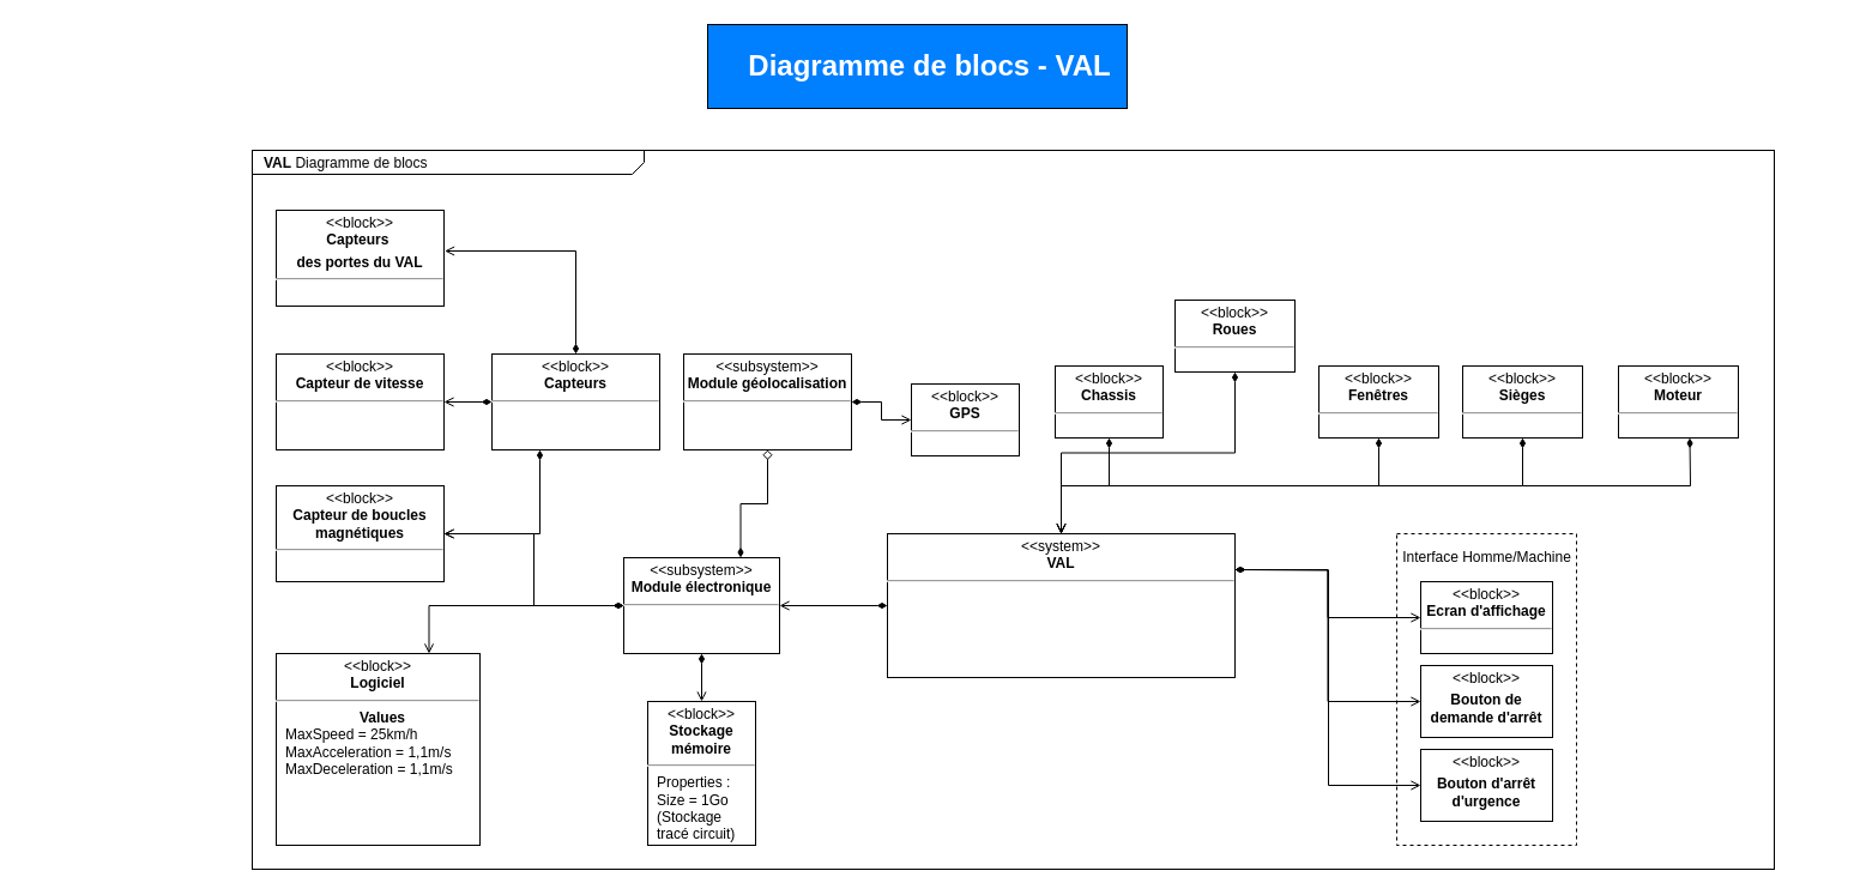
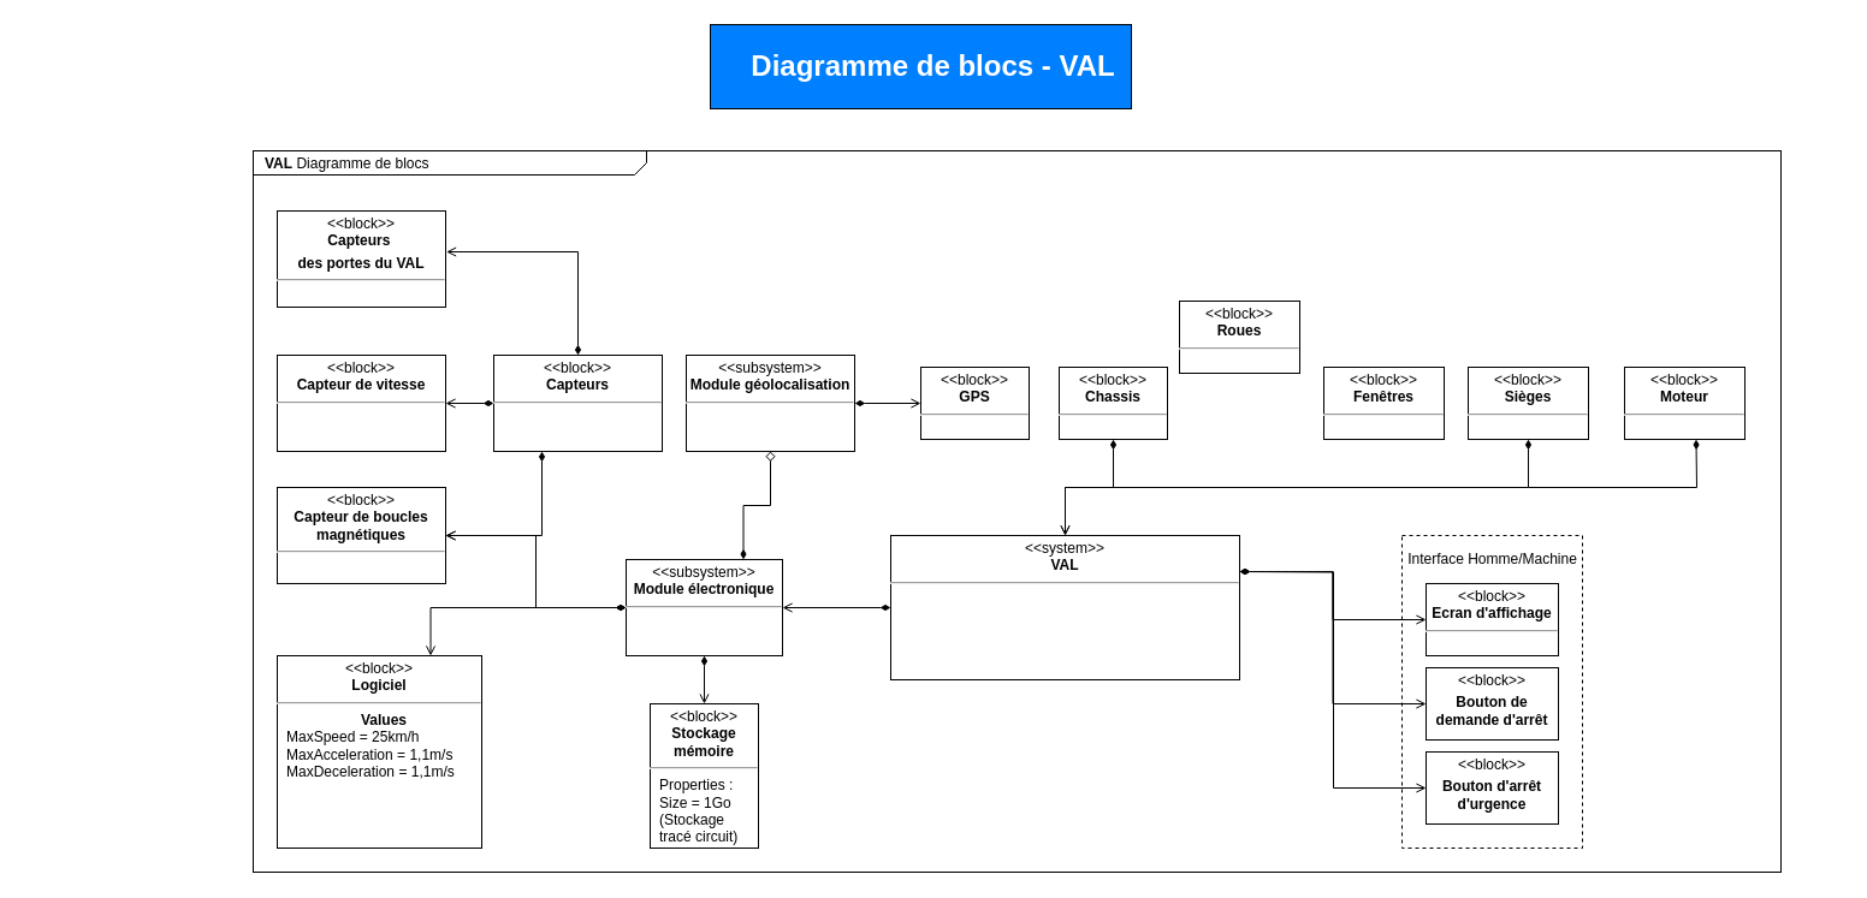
- <mxCell id="34" value="&lt;p style=&quot;margin: 0px ; margin-top: 4px ; text-align: center&quot;&gt;&amp;lt;&amp;lt;block&amp;gt;&amp;gt;&lt;br&gt;&lt;b&gt;GPS&lt;/b&gt;&lt;/p&gt;&lt;hr&gt;&lt;p style=&quot;margin: 0px ; margin-left: 8px ; text-align: left&quot;&gt;&lt;br&gt;&lt;/p&gt;" style="shape=rect;html=1;overflow=fill;whiteSpace=wrap;" parent="1" vertex="1"><mxGeometry x="760" y="320" width="90" height="60" as="geometry" /></mxCell>
+ <mxCell id="34" value="&lt;p style=&quot;margin: 0px ; margin-top: 4px ; text-align: center&quot;&gt;&amp;lt;&amp;lt;block&amp;gt;&amp;gt;&lt;br&gt;&lt;b&gt;GPS&lt;/b&gt;&lt;/p&gt;&lt;hr&gt;&lt;p style=&quot;margin: 0px ; margin-left: 8px ; text-align: left&quot;&gt;&lt;br&gt;&lt;/p&gt;" style="shape=rect;html=1;overflow=fill;whiteSpace=wrap;" parent="1" vertex="1"><mxGeometry x="765" y="305" width="90" height="60" as="geometry" /></mxCell>
- <mxCell id="9" style="edgeStyle=orthogonalEdgeStyle;rounded=0;orthogonalLoop=1;jettySize=auto;html=1;entryX=0.5;entryY=0;entryDx=0;entryDy=0;startArrow=diamondThin;startFill=1;endArrow=open;endFill=0;" parent="1" source="10" target="5" edge="1"><mxGeometry relative="1" as="geometry" /></mxCell>
- <mxCell id="11" style="edgeStyle=orthogonalEdgeStyle;rounded=0;orthogonalLoop=1;jettySize=auto;html=1;entryX=0.5;entryY=0;entryDx=0;entryDy=0;startArrow=diamondThin;startFill=1;endArrow=open;endFill=0;" parent="1" source="12" target="5" edge="1"><mxGeometry relative="1" as="geometry"><Array as="points"><mxPoint x="1150" y="405" /><mxPoint x="885" y="405" /></Array></mxGeometry></mxCell>
